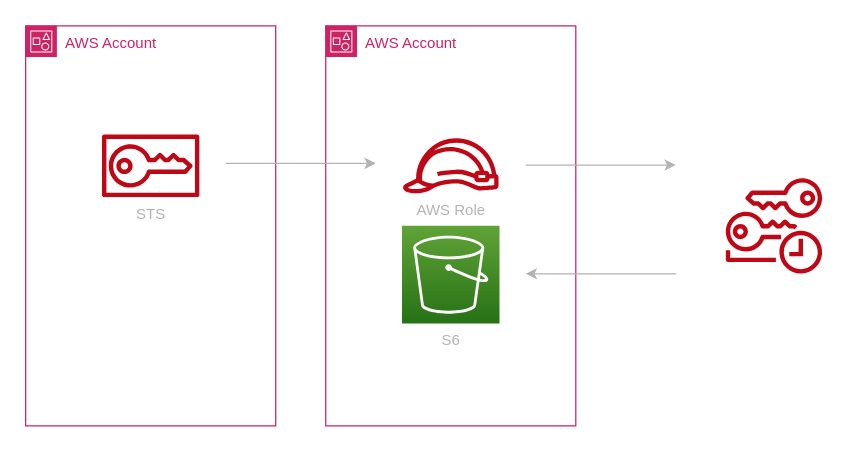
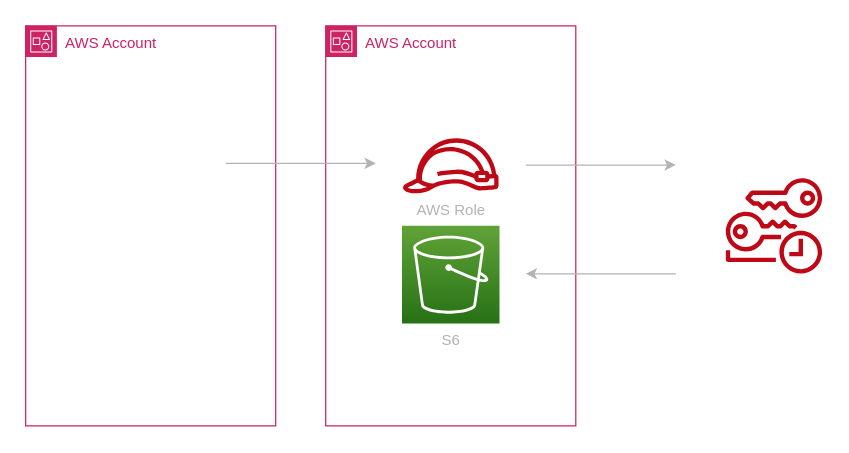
- <mxCell id="3" value="STS" style="sketch=0;outlineConnect=0;fontColor=#B3B3B3;gradientColor=none;fillColor=#BF0816;strokeColor=none;dashed=0;verticalLabelPosition=bottom;verticalAlign=top;align=center;html=1;fontSize=12;fontStyle=0;aspect=fixed;pointerEvents=1;shape=mxgraph.aws4.sts;" vertex="1" parent="2"><mxGeometry x="61" y="87" width="78" height="50" as="geometry" /></mxCell>
